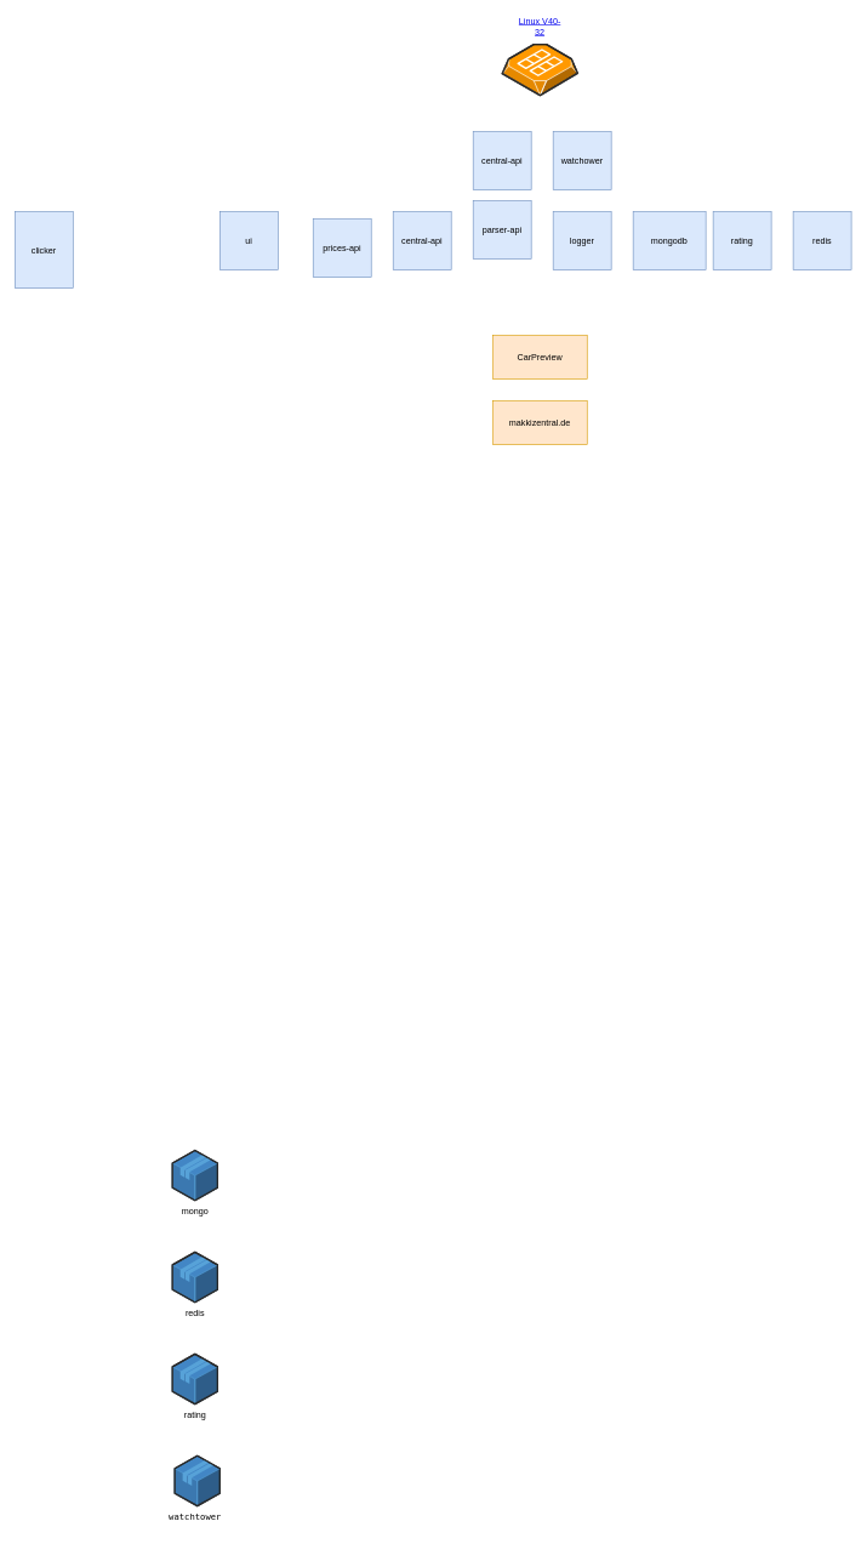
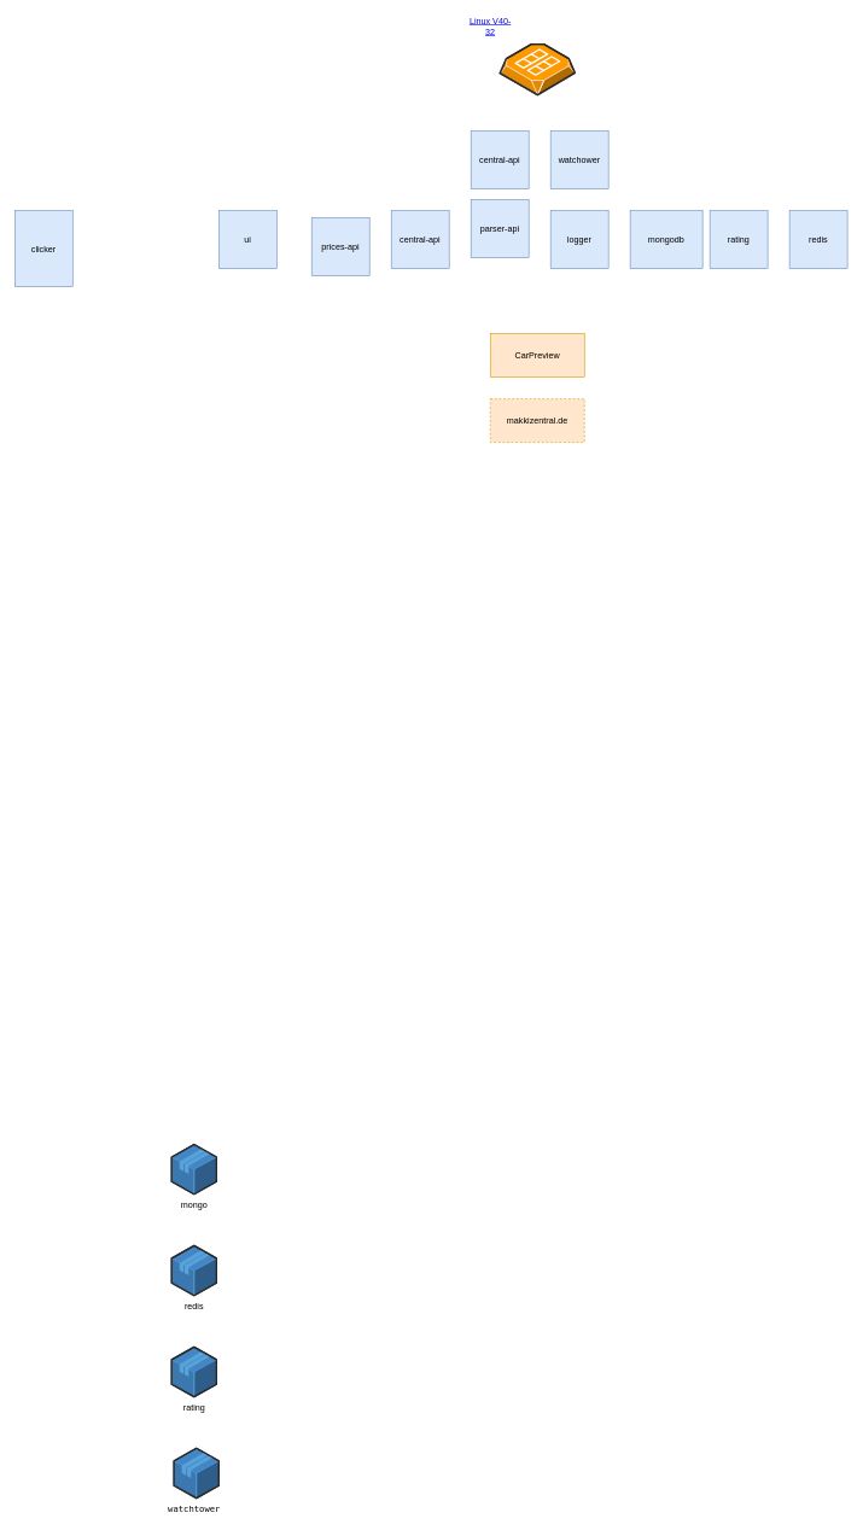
- <mxCell id="3" value="&lt;a href=&quot;https://www.strato.de/apps/CustomerService?sessionID=a4372eca3d5ed59611a0db00efdf98&amp;amp;cID=2&amp;amp;node=kds_Vertragsbetreuung_2&quot; class=&quot;customer-link&quot; style=&quot;font-size: 12px;&quot;&gt;Linux V40-32  &lt;/a&gt;" style="text;html=1;strokeColor=none;fillColor=none;align=center;verticalAlign=middle;whiteSpace=wrap;rounded=0;fontFamily=Helvetica;fontSize=12;" vertex="1" parent="1"><mxGeometry x="711.8" y="20" width="60" height="30" as="geometry" /></mxCell>
+ <mxCell id="3" value="&lt;a href=&quot;https://www.strato.de/apps/CustomerService?sessionID=a4372eca3d5ed59611a0db00efdf98&amp;amp;cID=2&amp;amp;node=kds_Vertragsbetreuung_2&quot; class=&quot;customer-link&quot; style=&quot;font-size: 12px;&quot;&gt;Linux V40-32  &lt;/a&gt;" style="text;html=1;strokeColor=none;fillColor=none;align=center;verticalAlign=middle;whiteSpace=wrap;rounded=0;fontFamily=Helvetica;fontSize=12;" vertex="1" parent="1"><mxGeometry x="646.8" y="20" width="60" height="30" as="geometry" /></mxCell>
- <mxCell id="12" value="makkizentral.de" style="rounded=0;whiteSpace=wrap;html=1;fillColor=#ffe6cc;strokeColor=#d79b00;" vertex="1" parent="1"><mxGeometry x="676.8" y="550" width="130" height="60" as="geometry" /></mxCell>
+ <mxCell id="12" value="makkizentral.de" style="rounded=0;whiteSpace=wrap;html=1;fillColor=#ffe6cc;strokeColor=#d79b00;dashed=1;" vertex="1" parent="1"><mxGeometry x="676.8" y="550" width="130" height="60" as="geometry" /></mxCell>
